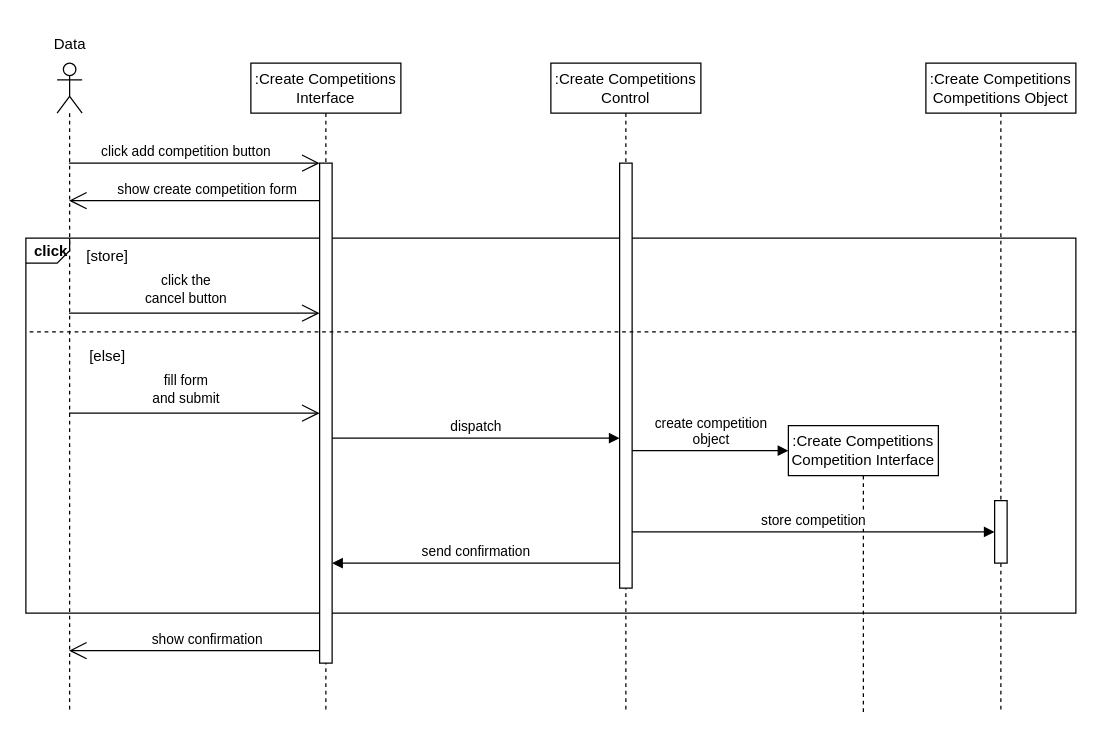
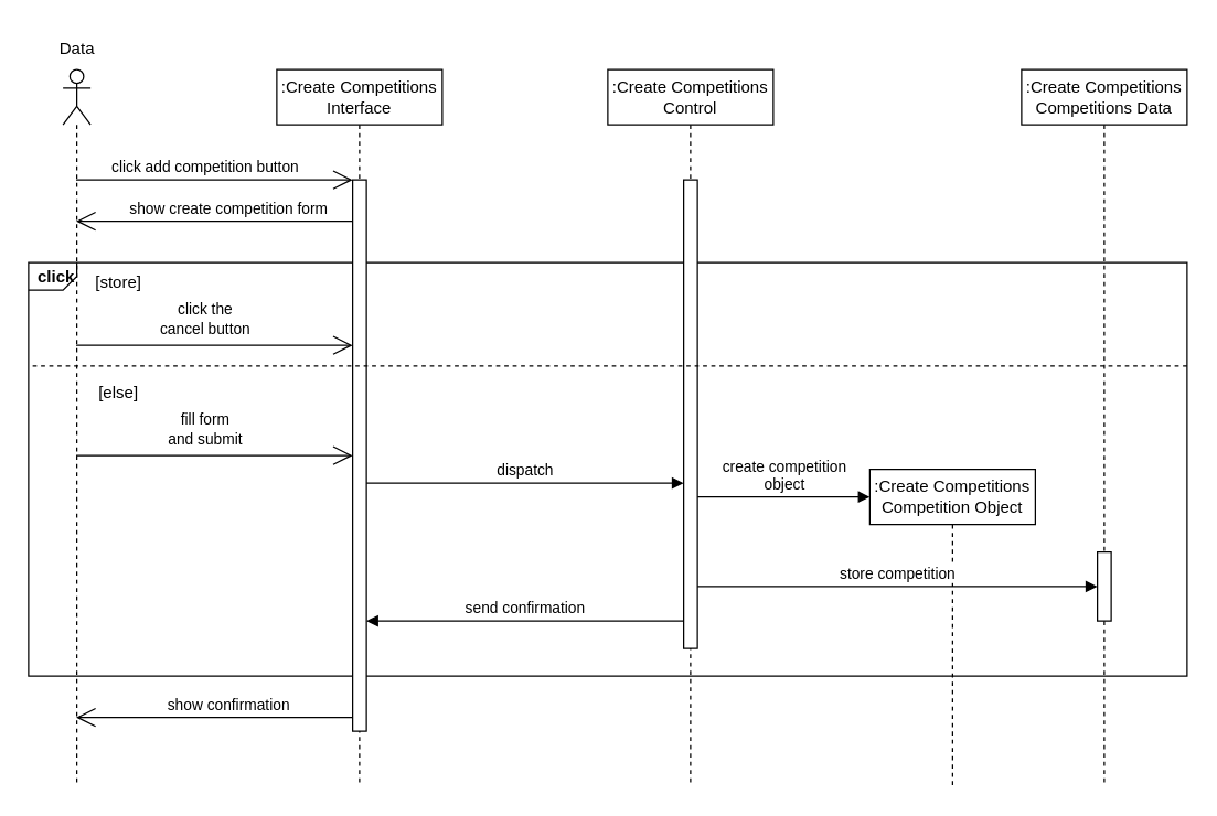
- <mxCell id="5" value="&lt;div&gt;:Create Competitions&lt;/div&gt;&lt;div&gt;Competitions Object&lt;br&gt;&lt;/div&gt;" style="shape=umlLifeline;perimeter=lifelinePerimeter;whiteSpace=wrap;html=1;container=0;dropTarget=0;collapsible=0;recursiveResize=0;outlineConnect=0;portConstraint=eastwest;newEdgeStyle={&quot;edgeStyle&quot;:&quot;elbowEdgeStyle&quot;,&quot;elbow&quot;:&quot;vertical&quot;,&quot;curved&quot;:0,&quot;rounded&quot;:0};" parent="1" vertex="1"><mxGeometry x="740" y="50" width="120" height="520" as="geometry" /></mxCell>
+ <mxCell id="5" value="&lt;div&gt;:Create Competitions&lt;/div&gt;&lt;div&gt;Competitions Data&lt;br&gt;&lt;/div&gt;" style="shape=umlLifeline;perimeter=lifelinePerimeter;whiteSpace=wrap;html=1;container=0;dropTarget=0;collapsible=0;recursiveResize=0;outlineConnect=0;portConstraint=eastwest;newEdgeStyle={&quot;edgeStyle&quot;:&quot;elbowEdgeStyle&quot;,&quot;elbow&quot;:&quot;vertical&quot;,&quot;curved&quot;:0,&quot;rounded&quot;:0};" parent="1" vertex="1"><mxGeometry x="740" y="50" width="120" height="520" as="geometry" /></mxCell>
- <mxCell id="23" value="&lt;div&gt;:Create Competitions&lt;/div&gt;&lt;div&gt;Competition Interface&lt;br&gt;&lt;/div&gt;" style="shape=umlLifeline;perimeter=lifelinePerimeter;whiteSpace=wrap;html=1;container=1;dropTarget=0;collapsible=0;recursiveResize=0;outlineConnect=0;portConstraint=eastwest;newEdgeStyle={&quot;edgeStyle&quot;:&quot;elbowEdgeStyle&quot;,&quot;elbow&quot;:&quot;vertical&quot;,&quot;curved&quot;:0,&quot;rounded&quot;:0};" parent="1" vertex="1"><mxGeometry x="630" y="340" width="120" height="230" as="geometry" /></mxCell>
+ <mxCell id="23" value="&lt;div&gt;:Create Competitions&lt;/div&gt;&lt;div&gt;Competition Object&lt;br&gt;&lt;/div&gt;" style="shape=umlLifeline;perimeter=lifelinePerimeter;whiteSpace=wrap;html=1;container=1;dropTarget=0;collapsible=0;recursiveResize=0;outlineConnect=0;portConstraint=eastwest;newEdgeStyle={&quot;edgeStyle&quot;:&quot;elbowEdgeStyle&quot;,&quot;elbow&quot;:&quot;vertical&quot;,&quot;curved&quot;:0,&quot;rounded&quot;:0};" parent="1" vertex="1"><mxGeometry x="630" y="340" width="120" height="230" as="geometry" /></mxCell>
